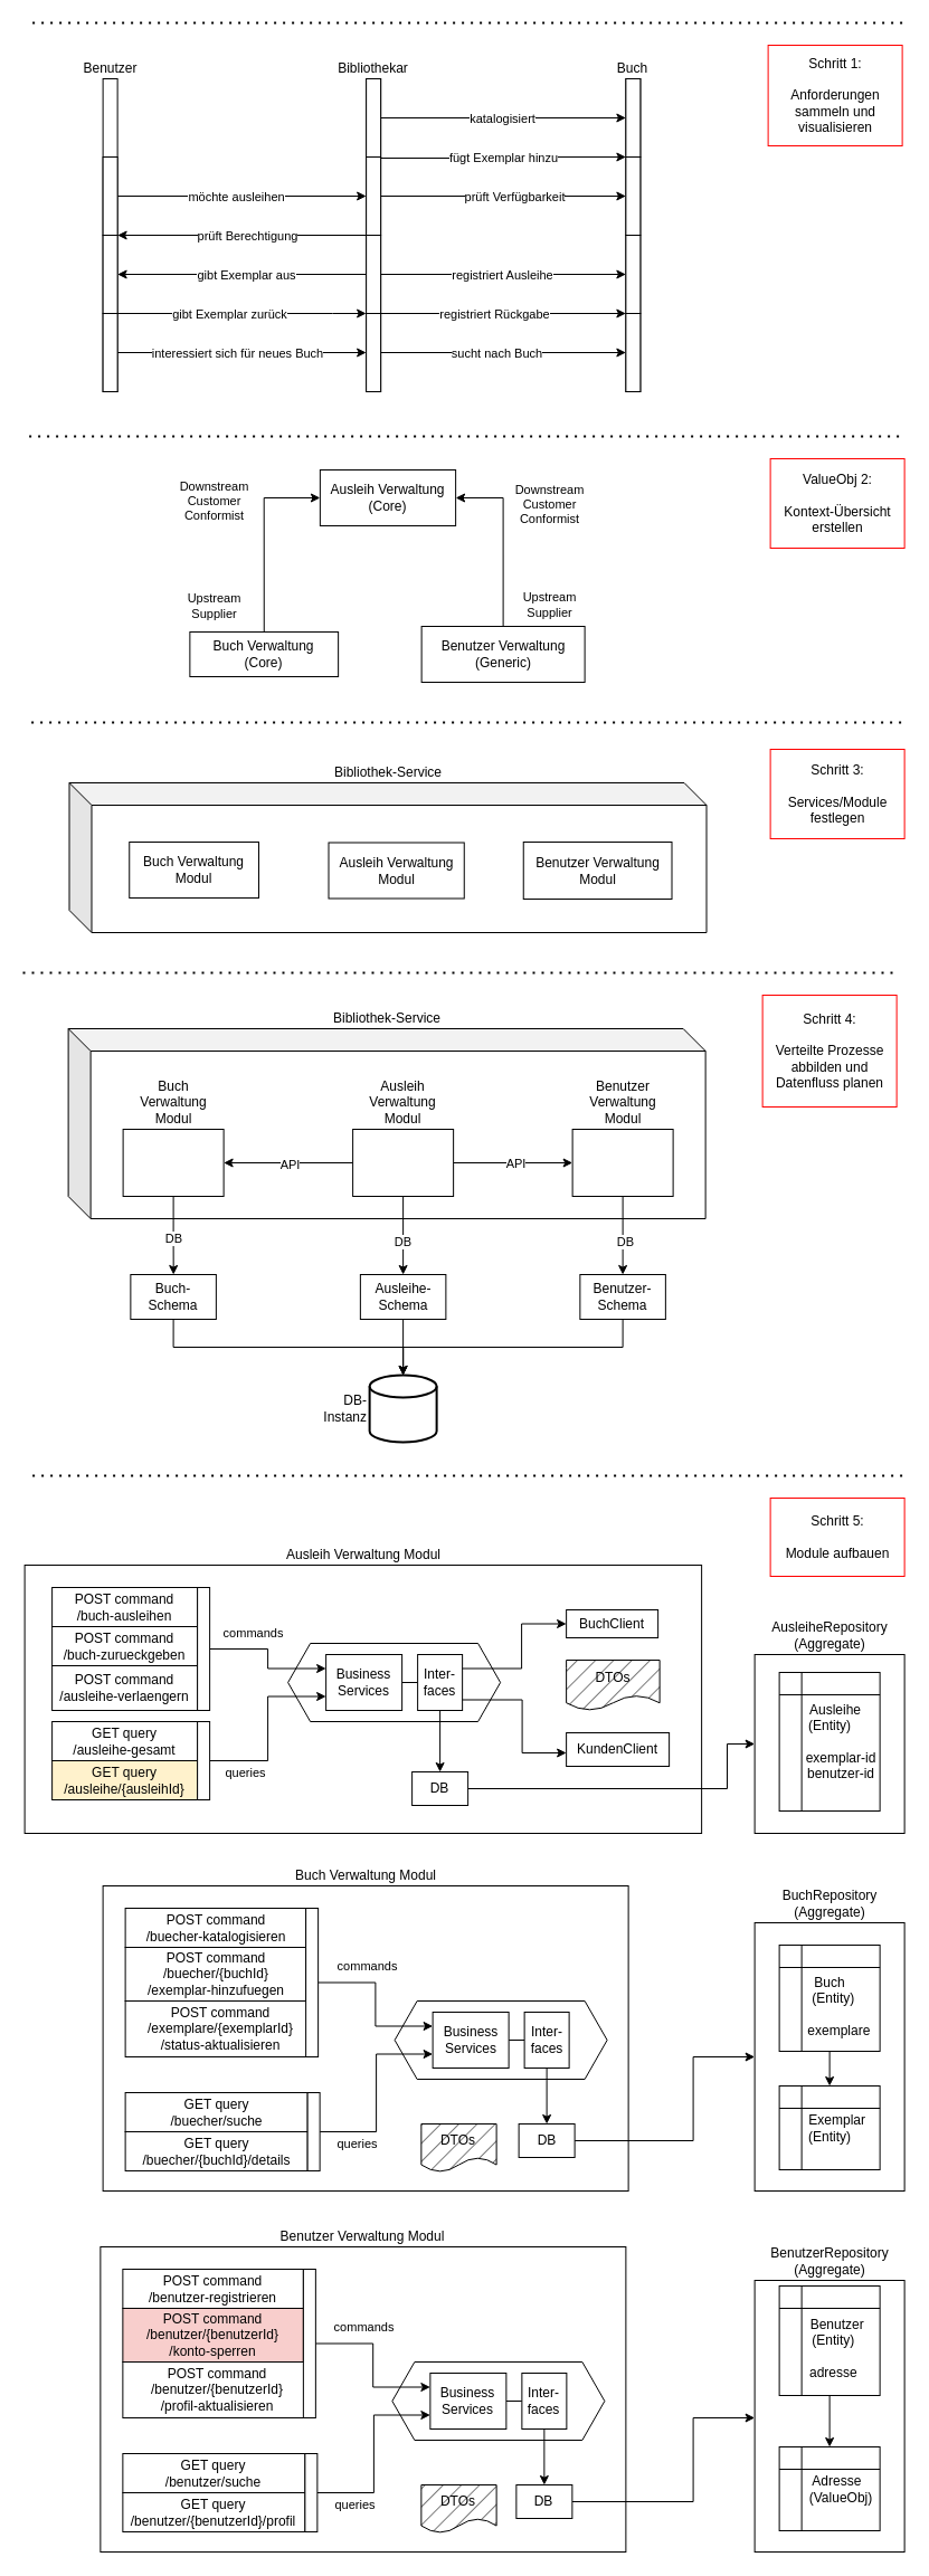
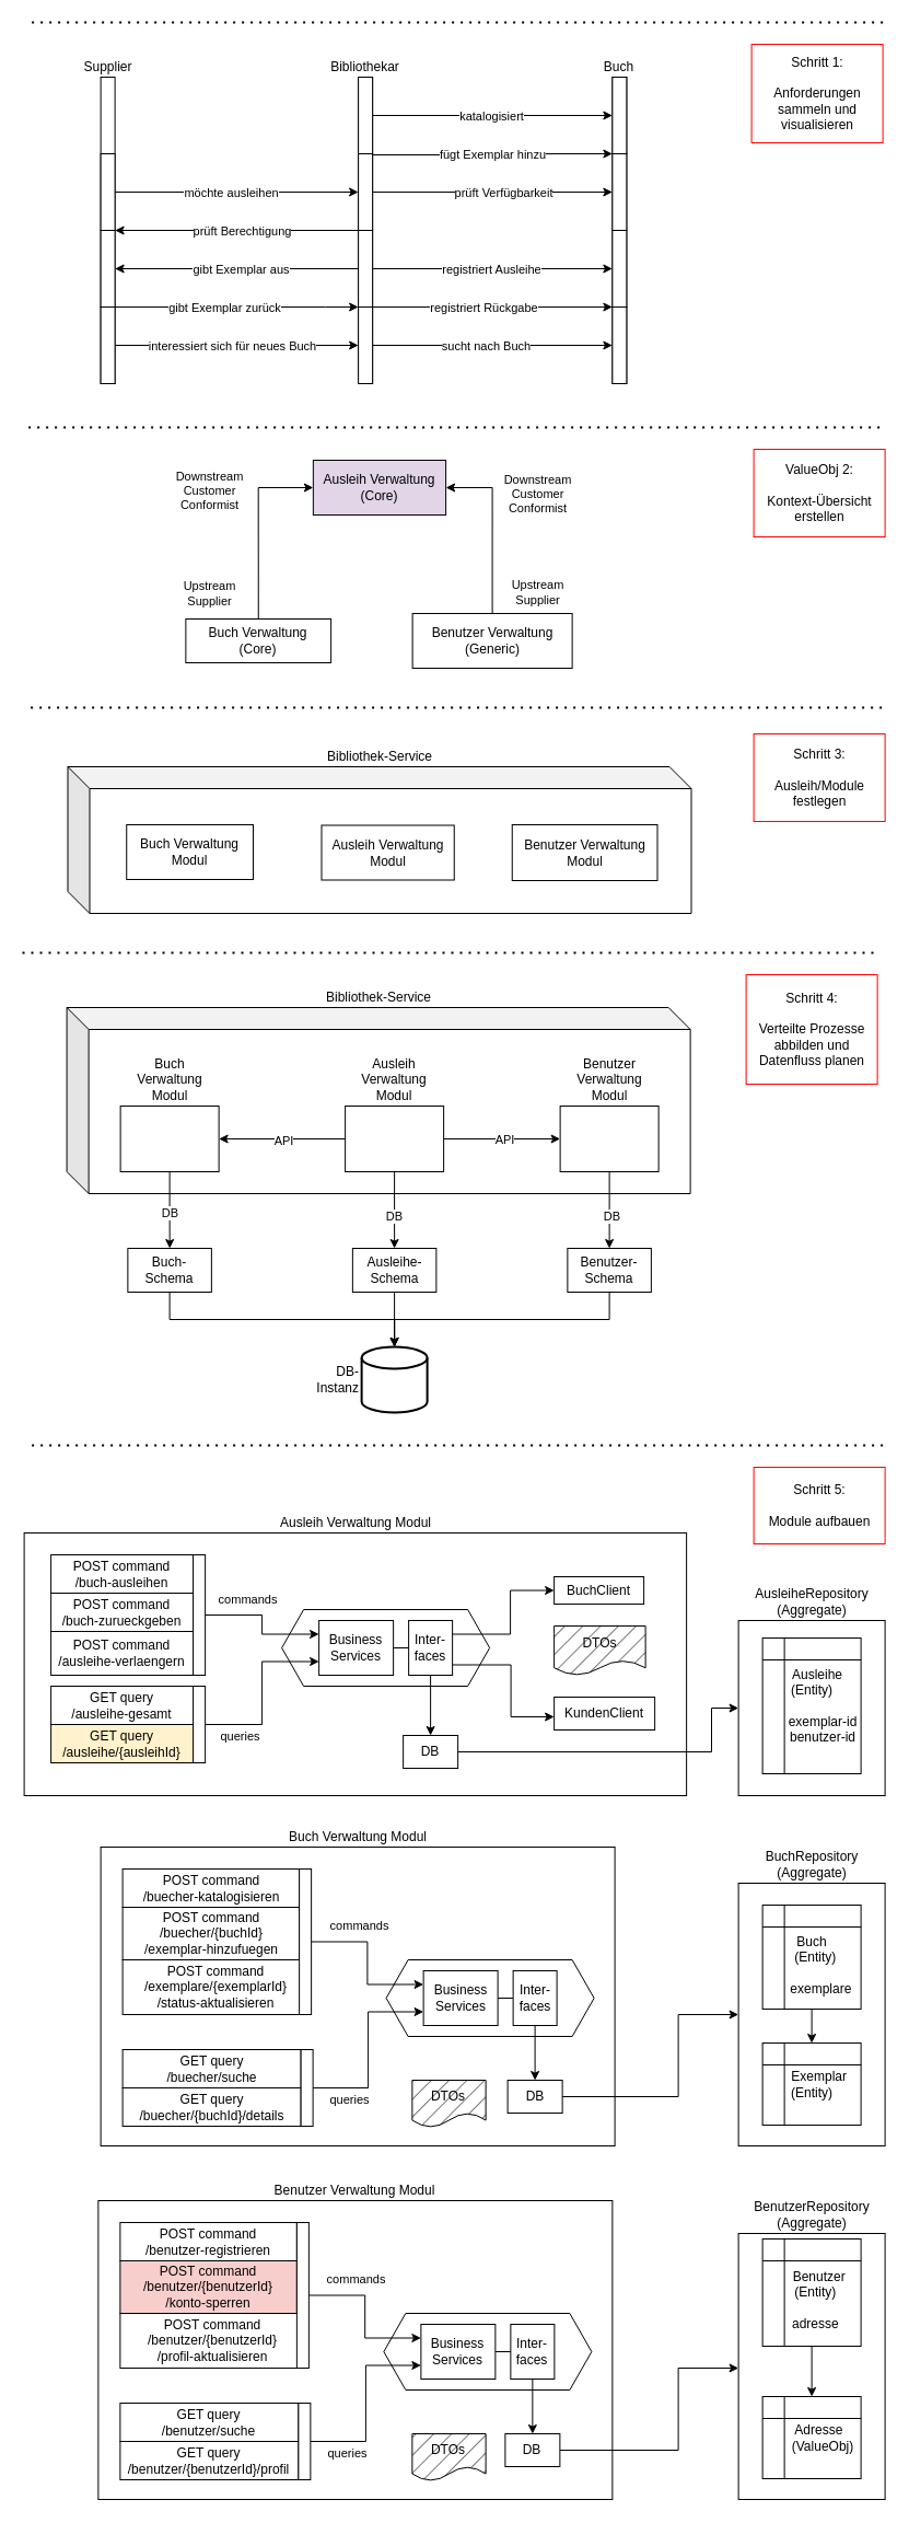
- <mxCell id="126" value="&lt;span style=&quot;text-wrap-mode: nowrap;&quot;&gt;Benutzer&lt;/span&gt;" style="rounded=0;whiteSpace=wrap;html=1;labelPosition=center;verticalLabelPosition=top;align=center;verticalAlign=bottom;" parent="1" vertex="1"><mxGeometry x="91.62" y="70" width="13" height="280" as="geometry" /></mxCell>
+ <mxCell id="126" value="&lt;span style=&quot;text-wrap-mode: nowrap;&quot;&gt;Supplier&lt;/span&gt;" style="rounded=0;whiteSpace=wrap;html=1;labelPosition=center;verticalLabelPosition=top;align=center;verticalAlign=bottom;" parent="1" vertex="1"><mxGeometry x="91.62" y="70" width="13" height="280" as="geometry" /></mxCell>
- <mxCell id="104" value="Ausleih&amp;nbsp;&lt;span style=&quot;background-color: transparent; color: light-dark(rgb(0, 0, 0), rgb(255, 255, 255));&quot;&gt;Verwaltung&lt;/span&gt;&lt;div&gt;&lt;div&gt;(Core)&lt;/div&gt;&lt;/div&gt;" style="rounded=0;whiteSpace=wrap;html=1;labelPosition=center;verticalLabelPosition=middle;align=center;verticalAlign=middle;strokeColor=light-dark(#000000,#0433FF);" parent="1" vertex="1"><mxGeometry x="285.87" y="420" width="121.25" height="50" as="geometry" /></mxCell>
+ <mxCell id="104" value="Ausleih&amp;nbsp;&lt;span style=&quot;background-color: transparent; color: light-dark(rgb(0, 0, 0), rgb(255, 255, 255));&quot;&gt;Verwaltung&lt;/span&gt;&lt;div&gt;&lt;div&gt;(Core)&lt;/div&gt;&lt;/div&gt;" style="rounded=0;whiteSpace=wrap;html=1;labelPosition=center;verticalLabelPosition=middle;align=center;verticalAlign=middle;strokeColor=light-dark(#000000,#0433FF);fillColor=#e1d5e7;" parent="1" vertex="1"><mxGeometry x="285.87" y="420" width="121.25" height="50" as="geometry" /></mxCell>
- <mxCell id="8" value="Schritt 3:&lt;div&gt;&lt;br&gt;&lt;div&gt;Services/Module&lt;div&gt;festlegen&lt;/div&gt;&lt;/div&gt;&lt;/div&gt;" style="rounded=0;whiteSpace=wrap;html=1;strokeColor=#FF0000;" parent="1" vertex="1"><mxGeometry x="688.62" y="670" width="120" height="80" as="geometry" /></mxCell>
+ <mxCell id="8" value="Schritt 3:&lt;div&gt;&lt;br&gt;&lt;div&gt;Ausleih/Module&lt;div&gt;festlegen&lt;/div&gt;&lt;/div&gt;&lt;/div&gt;" style="rounded=0;whiteSpace=wrap;html=1;strokeColor=#FF0000;" parent="1" vertex="1"><mxGeometry x="688.62" y="670" width="120" height="80" as="geometry" /></mxCell>
